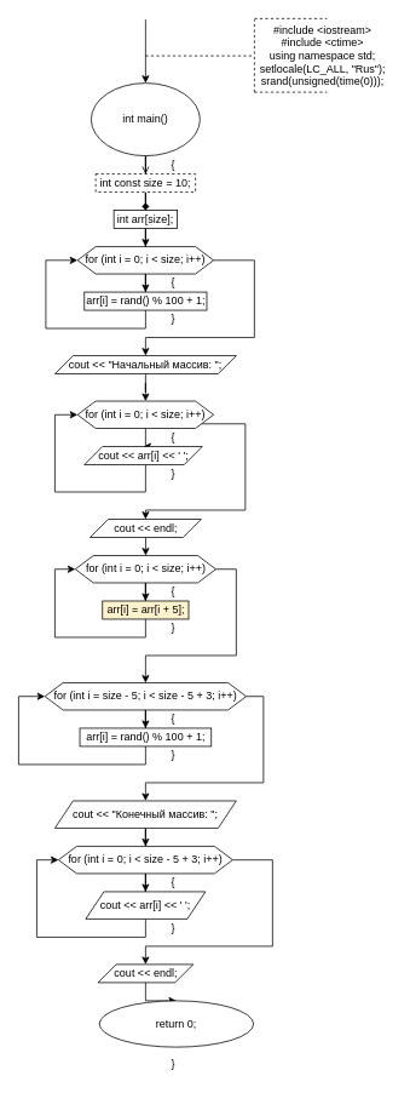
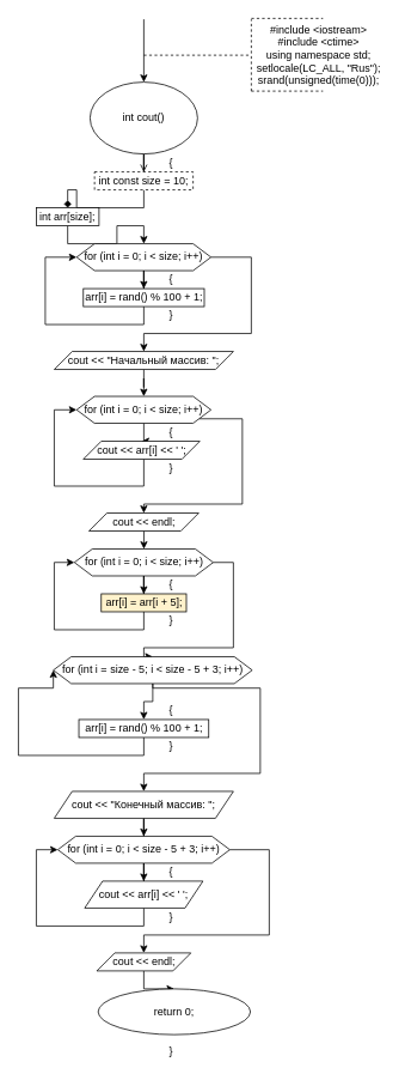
- <mxCell id="3" value="int main()" style="ellipse;whiteSpace=wrap;html=1;" vertex="1" parent="1"><mxGeometry x="100" y="91" width="120" height="80" as="geometry" /></mxCell>
+ <mxCell id="3" value="int cout()" style="ellipse;whiteSpace=wrap;html=1;" vertex="1" parent="1"><mxGeometry x="100" y="91" width="120" height="80" as="geometry" /></mxCell>
- <mxCell id="14" value="int arr[size];" style="rounded=0;whiteSpace=wrap;html=1;" vertex="1" parent="1"><mxGeometry x="125" y="231" width="70" height="20" as="geometry" /></mxCell>
+ <mxCell id="14" value="int arr[size];" style="rounded=0;whiteSpace=wrap;html=1;" vertex="1" parent="1"><mxGeometry x="40" y="231" width="70" height="20" as="geometry" /></mxCell>
- <mxCell id="42" value="for (int i = size - 5; i &amp;lt; size - 5 + 3; i++)" style="shape=hexagon;perimeter=hexagonPerimeter2;whiteSpace=wrap;html=1;fixedSize=1;" vertex="1" parent="1"><mxGeometry x="49" y="751" width="222" height="30" as="geometry" /></mxCell>
+ <mxCell id="42" value="for (int i = size - 5; i &amp;lt; size - 5 + 3; i++)" style="shape=hexagon;perimeter=hexagonPerimeter2;whiteSpace=wrap;html=1;fixedSize=1;" vertex="1" parent="1"><mxGeometry x="59" y="731" width="222" height="30" as="geometry" /></mxCell>
